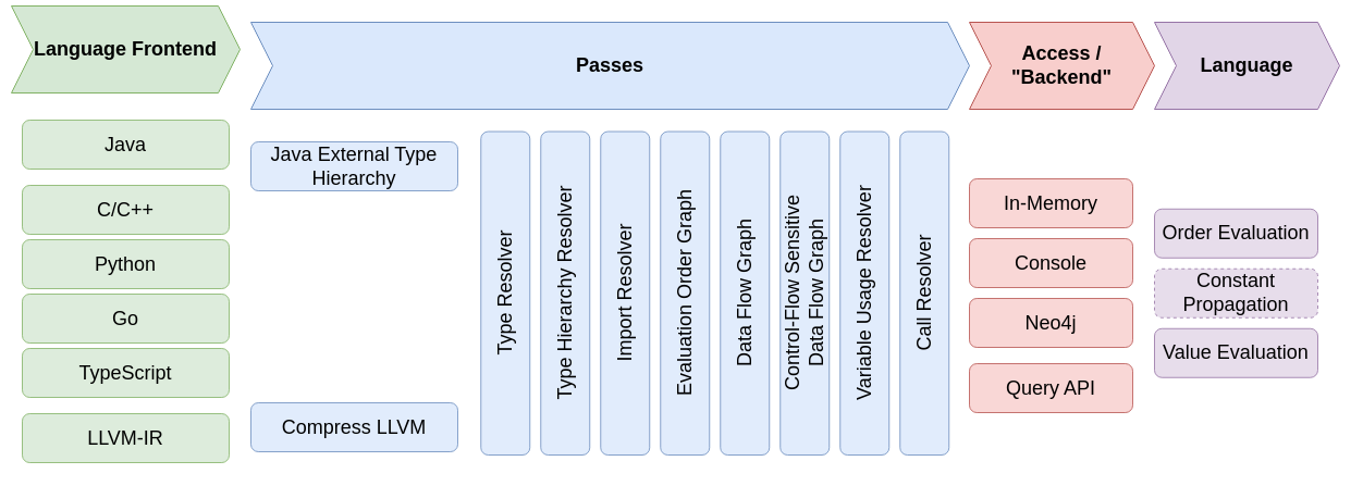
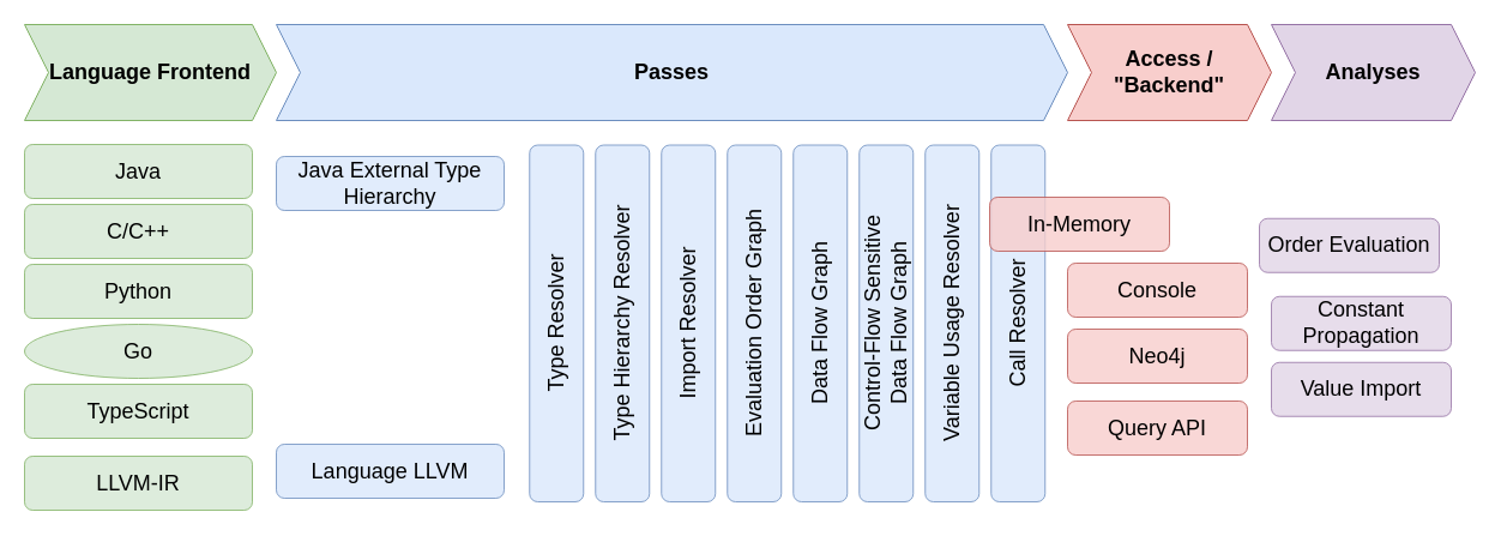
- <mxCell id="2" value="&lt;font style=&quot;font-size: 18px;&quot;&gt;&lt;b&gt;Language Frontend&lt;/b&gt;&lt;/font&gt;" style="shape=step;perimeter=stepPerimeter;whiteSpace=wrap;html=1;fixedSize=1;fillColor=#d5e8d4;strokeColor=#82b366;" vertex="1" parent="1"><mxGeometry x="10" y="5" width="210" height="80" as="geometry" /></mxCell>
+ <mxCell id="2" value="&lt;font style=&quot;font-size: 18px;&quot;&gt;&lt;b&gt;Language Frontend&lt;/b&gt;&lt;/font&gt;" style="shape=step;perimeter=stepPerimeter;whiteSpace=wrap;html=1;fixedSize=1;fillColor=#d5e8d4;strokeColor=#82b366;" vertex="1" parent="1"><mxGeometry x="20" y="20" width="210" height="80" as="geometry" /></mxCell>
- <mxCell id="25" value="&lt;b&gt;&lt;font style=&quot;font-size: 18px;&quot;&gt;Language&lt;/font&gt;&lt;/b&gt;" style="shape=step;perimeter=stepPerimeter;whiteSpace=wrap;html=1;fixedSize=1;fillColor=#e1d5e7;strokeColor=#9673a6;" vertex="1" parent="1"><mxGeometry x="1060" y="20" width="170" height="80" as="geometry" /></mxCell>
+ <mxCell id="25" value="&lt;b&gt;&lt;font style=&quot;font-size: 18px;&quot;&gt;Analyses&lt;/font&gt;&lt;/b&gt;" style="shape=step;perimeter=stepPerimeter;whiteSpace=wrap;html=1;fixedSize=1;fillColor=#e1d5e7;strokeColor=#9673a6;" vertex="1" parent="1"><mxGeometry x="1060" y="20" width="170" height="80" as="geometry" /></mxCell>
- <mxCell id="4" value="Java" style="rounded=1;whiteSpace=wrap;html=1;fontSize=18;fillColor=#d5e8d4;strokeColor=#82b366;opacity=80;" vertex="1" parent="1"><mxGeometry x="20" y="110" width="190" height="45" as="geometry" /></mxCell>
+ <mxCell id="4" value="Java" style="rounded=1;whiteSpace=wrap;html=1;fontSize=18;fillColor=#d5e8d4;strokeColor=#82b366;opacity=80;" vertex="1" parent="1"><mxGeometry x="20" y="120" width="190" height="45" as="geometry" /></mxCell>
- <mxCell id="21" value="In-Memory" style="rounded=1;whiteSpace=wrap;html=1;fontSize=18;fillColor=#f8cecc;strokeColor=#b85450;opacity=80;" vertex="1" parent="1"><mxGeometry x="890" y="164" width="150" height="45" as="geometry" /></mxCell>
+ <mxCell id="21" value="In-Memory" style="rounded=1;whiteSpace=wrap;html=1;fontSize=18;fillColor=#f8cecc;strokeColor=#b85450;opacity=80;" vertex="1" parent="1"><mxGeometry x="825" y="164" width="150" height="45" as="geometry" /></mxCell>
- <mxCell id="26" value="Order Evaluation" style="rounded=1;whiteSpace=wrap;html=1;fontSize=18;fillColor=#e1d5e7;strokeColor=#9673a6;opacity=80;" vertex="1" parent="1"><mxGeometry x="1060" y="191.75" width="150" height="45" as="geometry" /></mxCell>
+ <mxCell id="26" value="Order Evaluation" style="rounded=1;whiteSpace=wrap;html=1;fontSize=18;fillColor=#e1d5e7;strokeColor=#9673a6;opacity=80;" vertex="1" parent="1"><mxGeometry x="1050" y="181.75" width="150" height="45" as="geometry" /></mxCell>
- <mxCell id="28" value="Constant Propagation" style="rounded=1;whiteSpace=wrap;html=1;fontSize=18;fillColor=#e1d5e7;strokeColor=#9673a6;opacity=80;dashed=1;" vertex="1" parent="1"><mxGeometry x="1060" y="246.75" width="150" height="45" as="geometry" /></mxCell>
+ <mxCell id="28" value="Constant Propagation" style="rounded=1;whiteSpace=wrap;html=1;fontSize=18;fillColor=#e1d5e7;strokeColor=#9673a6;opacity=80;" vertex="1" parent="1"><mxGeometry x="1060" y="246.75" width="150" height="45" as="geometry" /></mxCell>
- <mxCell id="7" value="Go" style="rounded=1;whiteSpace=wrap;html=1;fontSize=18;fillColor=#d5e8d4;strokeColor=#82b366;opacity=80;" vertex="1" parent="1"><mxGeometry x="20" y="270" width="190" height="45" as="geometry" /></mxCell>
+ <mxCell id="7" value="Go" style="ellipse;whiteSpace=wrap;html=1;fontSize=18;fillColor=#d5e8d4;strokeColor=#82b366;opacity=80;" vertex="1" parent="1"><mxGeometry x="20" y="270" width="190" height="45" as="geometry" /></mxCell>
- <mxCell id="27" value="Value Evaluation" style="rounded=1;whiteSpace=wrap;html=1;fontSize=18;fillColor=#e1d5e7;strokeColor=#9673a6;opacity=80;" vertex="1" parent="1"><mxGeometry x="1060" y="301.75" width="150" height="45" as="geometry" /></mxCell>
+ <mxCell id="27" value="Value Import" style="rounded=1;whiteSpace=wrap;html=1;fontSize=18;fillColor=#e1d5e7;strokeColor=#9673a6;opacity=80;" vertex="1" parent="1"><mxGeometry x="1060" y="301.75" width="150" height="45" as="geometry" /></mxCell>
- <mxCell id="11" value="Compress LLVM" style="rounded=1;whiteSpace=wrap;html=1;fontSize=18;fillColor=#dae8fc;strokeColor=#6c8ebf;opacity=80;" vertex="1" parent="1"><mxGeometry x="230" y="370" width="190" height="45" as="geometry" /></mxCell>
+ <mxCell id="11" value="Language LLVM" style="rounded=1;whiteSpace=wrap;html=1;fontSize=18;fillColor=#dae8fc;strokeColor=#6c8ebf;opacity=80;" vertex="1" parent="1"><mxGeometry x="230" y="370" width="190" height="45" as="geometry" /></mxCell>
